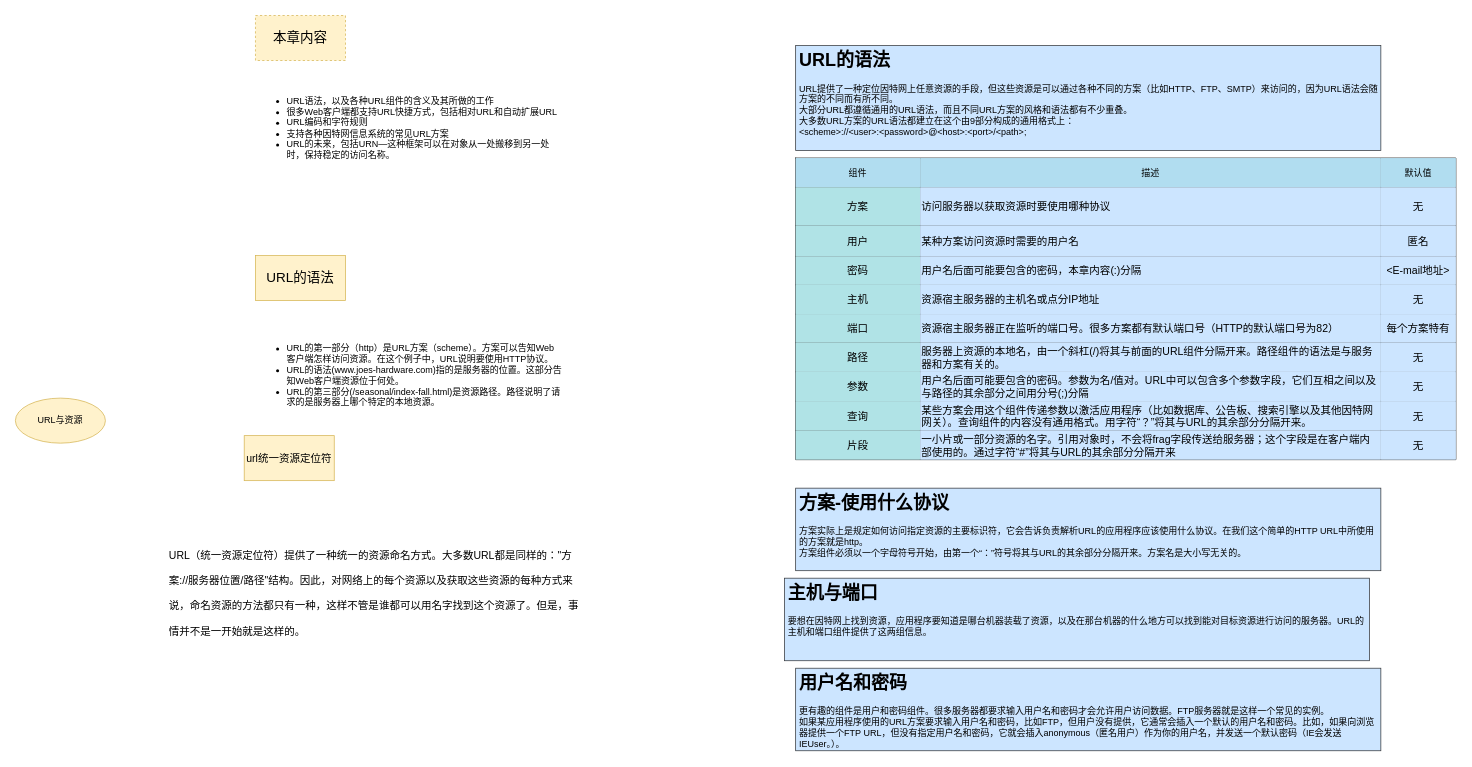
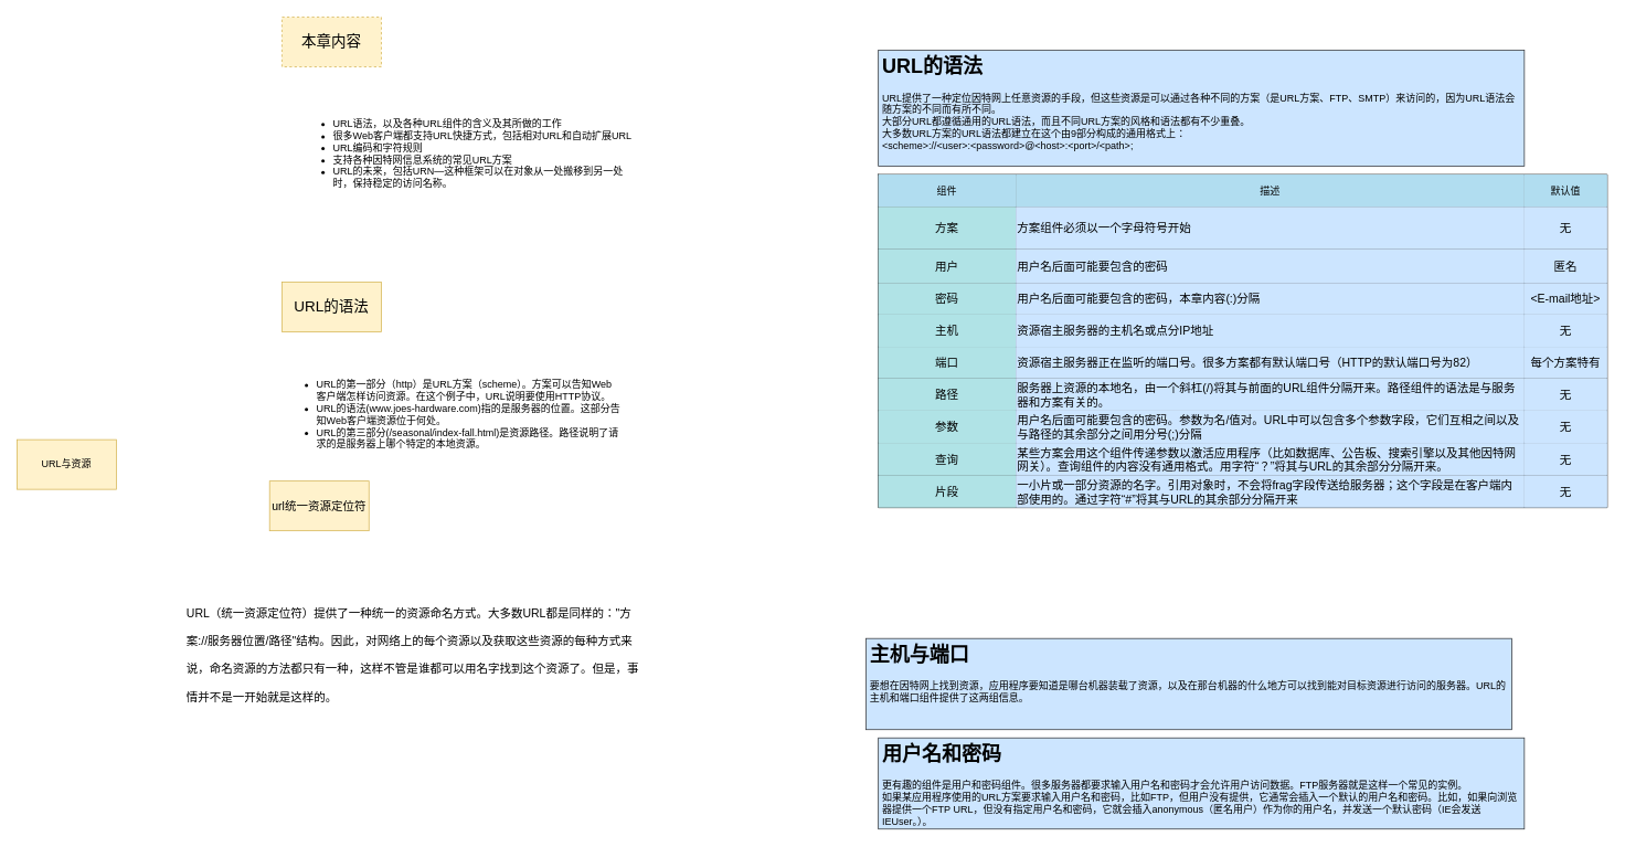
- <mxCell id="50" value="&lt;h1&gt;URL的语法&lt;/h1&gt;&lt;div&gt;URL提供了一种定位因特网上任意资源的手段，但这些资源是可以通过各种不同的方案（比如HTTP、FTP、SMTP）来访问的，因为URL语法会随方案的不同而有所不同。&lt;/div&gt;&lt;div&gt;大部分URL都遵循通用的URL语法，而且不同URL方案的风格和语法都有不少重叠。&lt;/div&gt;&lt;div&gt;大多数URL方案的URL语法都建立在这个由9部分构成的通用格式上：&lt;/div&gt;&lt;div&gt;&amp;lt;scheme&amp;gt;://&amp;lt;user&amp;gt;:&amp;lt;password&amp;gt;@&amp;lt;host&amp;gt;:&amp;lt;port&amp;gt;/&amp;lt;path&amp;gt;;&lt;/div&gt;" style="text;html=1;strokeColor=#36393d;fillColor=#cce5ff;spacing=5;spacingTop=-20;whiteSpace=wrap;overflow=hidden;rounded=0;fontSize=12;" vertex="1" parent="1"><mxGeometry x="1060" y="60" width="780" height="140" as="geometry" /></mxCell>
+ <mxCell id="50" value="&lt;h1&gt;URL的语法&lt;/h1&gt;&lt;div&gt;URL提供了一种定位因特网上任意资源的手段，但这些资源是可以通过各种不同的方案（是URL方案、FTP、SMTP）来访问的，因为URL语法会随方案的不同而有所不同。&lt;/div&gt;&lt;div&gt;大部分URL都遵循通用的URL语法，而且不同URL方案的风格和语法都有不少重叠。&lt;/div&gt;&lt;div&gt;大多数URL方案的URL语法都建立在这个由9部分构成的通用格式上：&lt;/div&gt;&lt;div&gt;&amp;lt;scheme&amp;gt;://&amp;lt;user&amp;gt;:&amp;lt;password&amp;gt;@&amp;lt;host&amp;gt;:&amp;lt;port&amp;gt;/&amp;lt;path&amp;gt;;&lt;/div&gt;" style="text;html=1;strokeColor=#36393d;fillColor=#cce5ff;spacing=5;spacingTop=-20;whiteSpace=wrap;overflow=hidden;rounded=0;fontSize=12;" vertex="1" parent="1"><mxGeometry x="1060" y="60" width="780" height="140" as="geometry" /></mxCell>
- <mxCell id="3" value="&lt;ul&gt;&lt;li&gt;URL语法，以及各种URL组件的含义及其所做的工作&lt;/li&gt;&lt;li&gt;很多Web客户端都支持URL快捷方式，包括相对URL和自动扩展URL&lt;/li&gt;&lt;li&gt;URL编码和字符规则&lt;/li&gt;&lt;li&gt;支持各种因特网信息系统的常见URL方案&lt;/li&gt;&lt;li&gt;URL的未来，包括URN—这种框架可以在对象从一处搬移到另一处时，保持稳定的访问名称。&lt;/li&gt;&lt;/ul&gt;" style="text;strokeColor=none;fillColor=none;html=1;whiteSpace=wrap;verticalAlign=middle;overflow=hidden;" vertex="1" parent="1"><mxGeometry x="340" y="100" width="410" height="140" as="geometry" /></mxCell>
+ <mxCell id="3" value="&lt;ul&gt;&lt;li&gt;URL语法，以及各种URL组件的含义及其所做的工作&lt;/li&gt;&lt;li&gt;很多Web客户端都支持URL快捷方式，包括相对URL和自动扩展URL&lt;/li&gt;&lt;li&gt;URL编码和字符规则&lt;/li&gt;&lt;li&gt;支持各种因特网信息系统的常见URL方案&lt;/li&gt;&lt;li&gt;URL的未来，包括URN—这种框架可以在对象从一处搬移到另一处时，保持稳定的访问名称。&lt;/li&gt;&lt;/ul&gt;" style="text;strokeColor=none;fillColor=none;html=1;whiteSpace=wrap;verticalAlign=middle;overflow=hidden;" vertex="1" parent="1"><mxGeometry x="360" y="115" width="410" height="140" as="geometry" /></mxCell>
- <mxCell id="16" value="&lt;p&gt;访问服务器以获取资源时要使用哪种协议&lt;/p&gt;" style="shape=partialRectangle;html=1;whiteSpace=wrap;connectable=0;fillColor=#cce5ff;top=0;left=0;bottom=0;right=0;overflow=hidden;fontSize=14;align=left;strokeColor=#36393d;" vertex="1" parent="14"><mxGeometry x="166" width="614" height="51" as="geometry"><mxRectangle width="614" height="51" as="alternateBounds" /></mxGeometry></mxCell>
+ <mxCell id="16" value="&lt;p&gt;方案组件必须以一个字母符号开始&lt;/p&gt;" style="shape=partialRectangle;html=1;whiteSpace=wrap;connectable=0;fillColor=#cce5ff;top=0;left=0;bottom=0;right=0;overflow=hidden;fontSize=14;align=left;strokeColor=#36393d;" vertex="1" parent="14"><mxGeometry x="166" width="614" height="51" as="geometry"><mxRectangle width="614" height="51" as="alternateBounds" /></mxGeometry></mxCell>
- <mxCell id="20" value="某种方案访问资源时需要的用户名" style="shape=partialRectangle;html=1;whiteSpace=wrap;connectable=0;fillColor=#cce5ff;top=0;left=0;bottom=0;right=0;overflow=hidden;fontSize=14;align=left;strokeColor=#36393d;" vertex="1" parent="18"><mxGeometry x="166" width="614" height="41" as="geometry"><mxRectangle width="614" height="41" as="alternateBounds" /></mxGeometry></mxCell>
+ <mxCell id="20" value="用户名后面可能要包含的密码" style="shape=partialRectangle;html=1;whiteSpace=wrap;connectable=0;fillColor=#cce5ff;top=0;left=0;bottom=0;right=0;overflow=hidden;fontSize=14;align=left;strokeColor=#36393d;" vertex="1" parent="18"><mxGeometry x="166" width="614" height="41" as="geometry"><mxRectangle width="614" height="41" as="alternateBounds" /></mxGeometry></mxCell>
- <mxCell id="2" value="URL与资源" style="ellipse;whiteSpace=wrap;html=1;fillColor=#fff2cc;strokeColor=#d6b656;" vertex="1" parent="1"><mxGeometry x="20" y="530" width="120" height="60" as="geometry" /></mxCell>
+ <mxCell id="2" value="URL与资源" style="rounded=0;whiteSpace=wrap;html=1;fillColor=#fff2cc;strokeColor=#d6b656;" vertex="1" parent="1"><mxGeometry x="20" y="530" width="120" height="60" as="geometry" /></mxCell>
- <mxCell id="51" value="&lt;h1&gt;方案-使用什么协议&lt;/h1&gt;&lt;div&gt;方案实际上是规定如何访问指定资源的主要标识符，它会告诉负责解析URL的应用程序应该使用什么协议。在我们这个简单的HTTP URL中所使用的方案就是http。&lt;/div&gt;&lt;div&gt;方案组件必须以一个字母符号开始，由第一个“：”符号将其与URL的其余部分分隔开来。方案名是大小写无关的。&lt;/div&gt;" style="text;html=1;strokeColor=#36393d;fillColor=#cce5ff;spacing=5;spacingTop=-20;whiteSpace=wrap;overflow=hidden;rounded=0;fontSize=12;" vertex="1" parent="1"><mxGeometry x="1060" y="650" width="780" height="110" as="geometry" /></mxCell>
